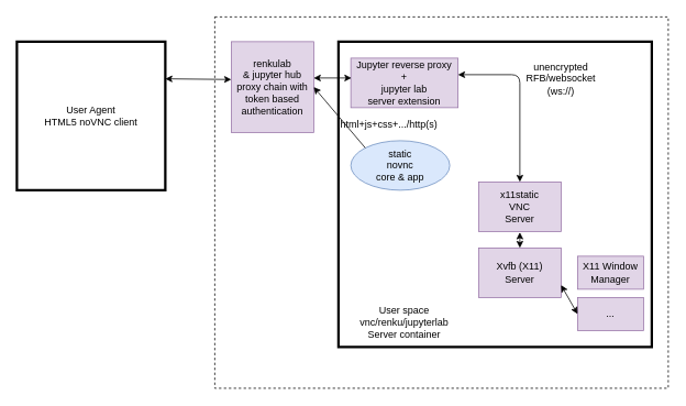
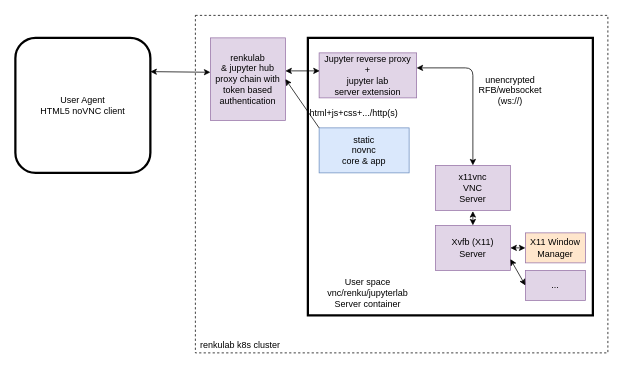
- <mxCell id="14" value="unencrypted&lt;br&gt;RFB/websocket (ws://)" style="text;html=1;strokeColor=none;fillColor=none;align=center;verticalAlign=middle;whiteSpace=wrap;rounded=0;" vertex="1" parent="1"><mxGeometry x="630" y="85" width="100" height="20" as="geometry" /></mxCell>
+ <mxCell id="14" value="unencrypted&lt;br&gt;RFB/websocket (ws://)" style="text;html=1;strokeColor=none;fillColor=none;align=center;verticalAlign=middle;whiteSpace=wrap;rounded=0;" vertex="1" parent="1"><mxGeometry x="630" y="110" width="100" height="20" as="geometry" /></mxCell>
- <mxCell id="7" value="User Agent&lt;br&gt;HTML5 noVNC client" style="whiteSpace=wrap;html=1;aspect=fixed;strokeWidth=3;" vertex="1" parent="1"><mxGeometry x="20" y="50" width="180" height="180" as="geometry" /></mxCell>
+ <mxCell id="7" value="User Agent&lt;br&gt;HTML5 noVNC client" style="whiteSpace=wrap;html=1;aspect=fixed;strokeWidth=3;rounded=1;" vertex="1" parent="1"><mxGeometry x="20" y="50" width="180" height="180" as="geometry" /></mxCell>
- <mxCell id="12" value="static&lt;br&gt;novnc&lt;br&gt;core &amp;amp; app" style="ellipse;whiteSpace=wrap;html=1;fillColor=#dae8fc;strokeColor=#6c8ebf;" vertex="1" parent="1"><mxGeometry x="425" y="170" width="120" height="60" as="geometry" /></mxCell>
+ <mxCell id="12" value="static&lt;br&gt;novnc&lt;br&gt;core &amp;amp; app" style="rounded=0;whiteSpace=wrap;html=1;fillColor=#dae8fc;strokeColor=#6c8ebf;" vertex="1" parent="1"><mxGeometry x="425" y="170" width="120" height="60" as="geometry" /></mxCell>
- <mxCell id="8" value="x11static&lt;br&gt;VNC&lt;br&gt;Server" style="rounded=0;whiteSpace=wrap;html=1;fillColor=#e1d5e7;strokeColor=#9673a6;" vertex="1" parent="1"><mxGeometry x="580" y="220" width="100" height="60" as="geometry" /></mxCell>
+ <mxCell id="8" value="x11vnc&lt;br&gt;VNC&lt;br&gt;Server" style="rounded=0;whiteSpace=wrap;html=1;fillColor=#e1d5e7;strokeColor=#9673a6;" vertex="1" parent="1"><mxGeometry x="580" y="220" width="100" height="60" as="geometry" /></mxCell>
+ <mxCell id="6" value="" style="endArrow=classic;startArrow=classic;html=1;entryX=0;entryY=0.5;entryDx=0;entryDy=0;exitX=1;exitY=0.5;exitDx=0;exitDy=0;" edge="1" parent="1" source="4" target="5"><mxGeometry width="50" height="50" relative="1" as="geometry"><mxPoint x="340" y="460" as="sourcePoint" /><mxPoint x="390" y="410" as="targetPoint" /></mxGeometry></mxCell>
- <mxCell id="5" value="X11 Window&lt;br&gt;Manager" style="whiteSpace=wrap;html=1;fillColor=#e1d5e7;strokeColor=#9673a6;" vertex="1" parent="1"><mxGeometry x="700" y="310" width="80" height="40" as="geometry" /></mxCell>
+ <mxCell id="5" value="X11 Window&lt;br&gt;Manager" style="whiteSpace=wrap;html=1;fillColor=#ffe6cc;strokeColor=#9673a6;" vertex="1" parent="1"><mxGeometry x="700" y="310" width="80" height="40" as="geometry" /></mxCell>
+ <mxCell id="22" value="renkulab k8s cluster" style="text;html=1;strokeColor=none;fillColor=none;align=center;verticalAlign=middle;whiteSpace=wrap;rounded=0;" vertex="1" parent="1"><mxGeometry x="260" y="450" width="120" height="20" as="geometry" /></mxCell>
